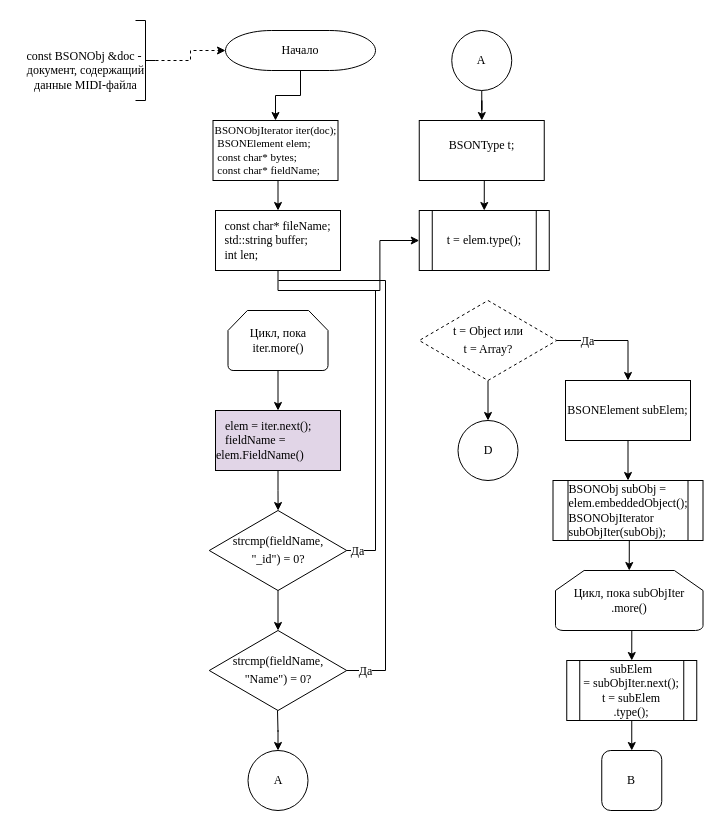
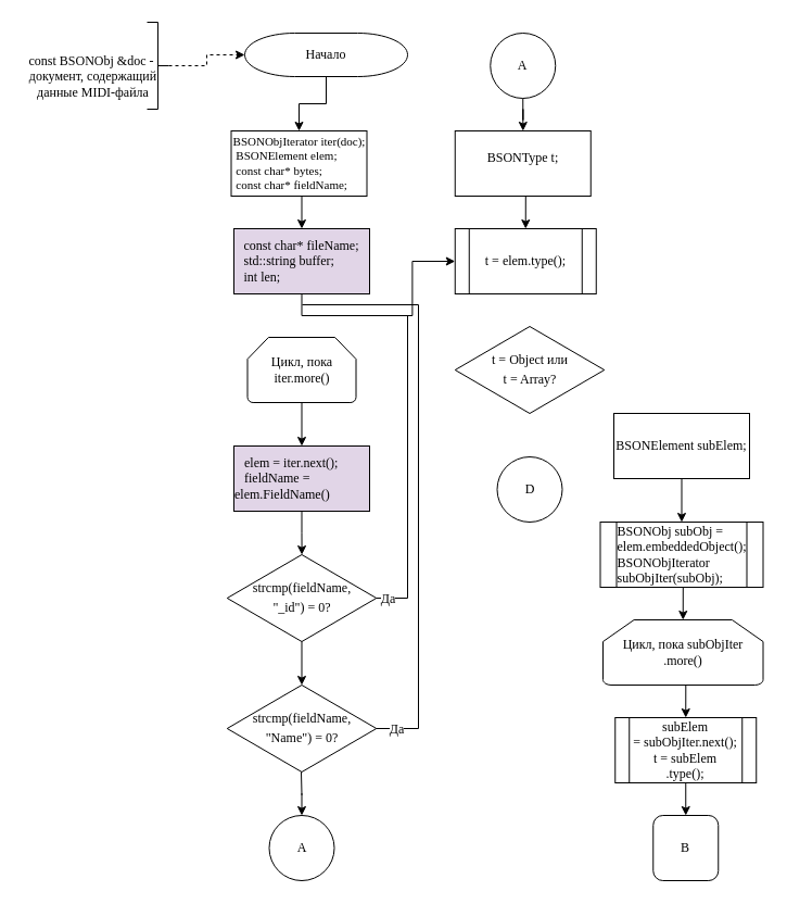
- <mxCell id="11" value="&lt;p style=&quot;margin: 0cm; text-align: start;&quot; class=&quot;MsoNormal&quot;&gt;&lt;span lang=&quot;EN-US&quot;&gt;&lt;font style=&quot;font-size: 12px;&quot;&gt;const char* fileName;&lt;/font&gt;&lt;/span&gt;&lt;/p&gt;&lt;p style=&quot;margin: 0cm; text-align: start;&quot; class=&quot;MsoNormal&quot;&gt;&lt;span lang=&quot;EN-US&quot;&gt;&lt;font style=&quot;font-size: 12px;&quot;&gt;std::string buffer;&lt;/font&gt;&lt;/span&gt;&lt;/p&gt;&lt;p style=&quot;margin: 0cm; text-align: start;&quot; class=&quot;MsoNormal&quot;&gt;int len;&lt;/p&gt;" style="rounded=0;whiteSpace=wrap;html=1;fontFamily=Times New Roman;strokeWidth=1;" vertex="1" parent="1"><mxGeometry x="215" y="210" width="125" height="60" as="geometry" /></mxCell>
+ <mxCell id="11" value="&lt;p style=&quot;margin: 0cm; text-align: start;&quot; class=&quot;MsoNormal&quot;&gt;&lt;span lang=&quot;EN-US&quot;&gt;&lt;font style=&quot;font-size: 12px;&quot;&gt;const char* fileName;&lt;/font&gt;&lt;/span&gt;&lt;/p&gt;&lt;p style=&quot;margin: 0cm; text-align: start;&quot; class=&quot;MsoNormal&quot;&gt;&lt;span lang=&quot;EN-US&quot;&gt;&lt;font style=&quot;font-size: 12px;&quot;&gt;std::string buffer;&lt;/font&gt;&lt;/span&gt;&lt;/p&gt;&lt;p style=&quot;margin: 0cm; text-align: start;&quot; class=&quot;MsoNormal&quot;&gt;int len;&lt;/p&gt;" style="rounded=0;whiteSpace=wrap;html=1;fontFamily=Times New Roman;strokeWidth=1;fillColor=#e1d5e7;" vertex="1" parent="1"><mxGeometry x="215" y="210" width="125" height="60" as="geometry" /></mxCell>
- <mxCell id="33" value="&lt;span style=&quot;text-align: start;&quot; lang=&quot;EN-US&quot;&gt;&lt;font style=&quot;font-size: 12px;&quot;&gt;t = Object или&lt;br&gt;t = Array?&lt;/font&gt;&lt;/span&gt;&lt;span style=&quot;font-family: -webkit-standard; font-size: medium; text-align: start;&quot;&gt;&lt;/span&gt;" style="rhombus;whiteSpace=wrap;html=1;fontFamily=Times New Roman;fontSize=12;strokeWidth=1;dashed=1;" vertex="1" parent="1"><mxGeometry x="418.75" y="300" width="137.5" height="80" as="geometry" /></mxCell>
+ <mxCell id="33" value="&lt;span style=&quot;text-align: start;&quot; lang=&quot;EN-US&quot;&gt;&lt;font style=&quot;font-size: 12px;&quot;&gt;t = Object или&lt;br&gt;t = Array?&lt;/font&gt;&lt;/span&gt;&lt;span style=&quot;font-family: -webkit-standard; font-size: medium; text-align: start;&quot;&gt;&lt;/span&gt;" style="rhombus;whiteSpace=wrap;html=1;fontFamily=Times New Roman;fontSize=12;strokeWidth=1;" vertex="1" parent="1"><mxGeometry x="418.75" y="300" width="137.5" height="80" as="geometry" /></mxCell>
- <mxCell id="30" style="edgeStyle=orthogonalEdgeStyle;rounded=0;orthogonalLoop=1;jettySize=auto;html=1;exitX=1;exitY=0.5;exitDx=0;exitDy=0;entryX=0.5;entryY=0;entryDx=0;entryDy=0;fontFamily=Times New Roman;fontSize=12;endArrow=classic;endFill=1;" edge="1" parent="1" source="33" target="35"><mxGeometry relative="1" as="geometry" /></mxCell>
- <mxCell id="31" value="Да" style="edgeLabel;html=1;align=center;verticalAlign=middle;resizable=0;points=[];fontSize=12;fontFamily=Times New Roman;" vertex="1" connectable="0" parent="30"><mxGeometry x="-0.222" y="-1" relative="1" as="geometry"><mxPoint x="-13" y="-1" as="offset" /></mxGeometry></mxCell>
- <mxCell id="32" style="edgeStyle=orthogonalEdgeStyle;rounded=0;orthogonalLoop=1;jettySize=auto;html=1;exitX=0.5;exitY=1;exitDx=0;exitDy=0;entryX=0.5;entryY=0;entryDx=0;entryDy=0;fontFamily=Times New Roman;fontSize=12;endArrow=classic;endFill=1;" edge="1" parent="1" source="33" target="27"><mxGeometry relative="1" as="geometry" /></mxCell>
